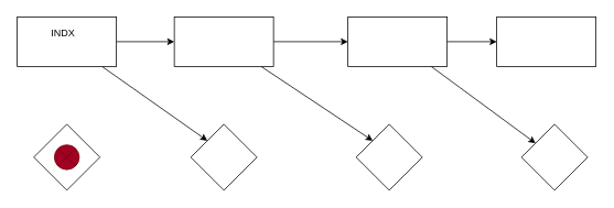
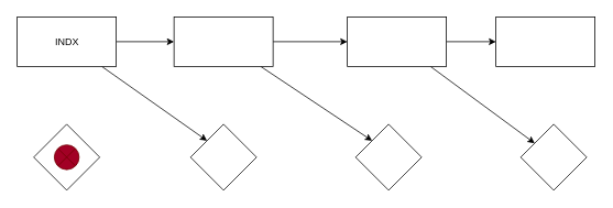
- <mxCell id="17" value="INDX" style="text;html=1;align=center;verticalAlign=middle;resizable=0;points=[];autosize=1;strokeColor=none;fillColor=none;" parent="1" vertex="1"><mxGeometry x="55" y="30" width="40" height="20" as="geometry" /></mxCell>
+ <mxCell id="17" value="INDX" style="text;html=1;align=center;verticalAlign=middle;resizable=0;points=[];autosize=1;strokeColor=none;fillColor=none;" parent="1" vertex="1"><mxGeometry x="60" y="40" width="40" height="20" as="geometry" /></mxCell>
